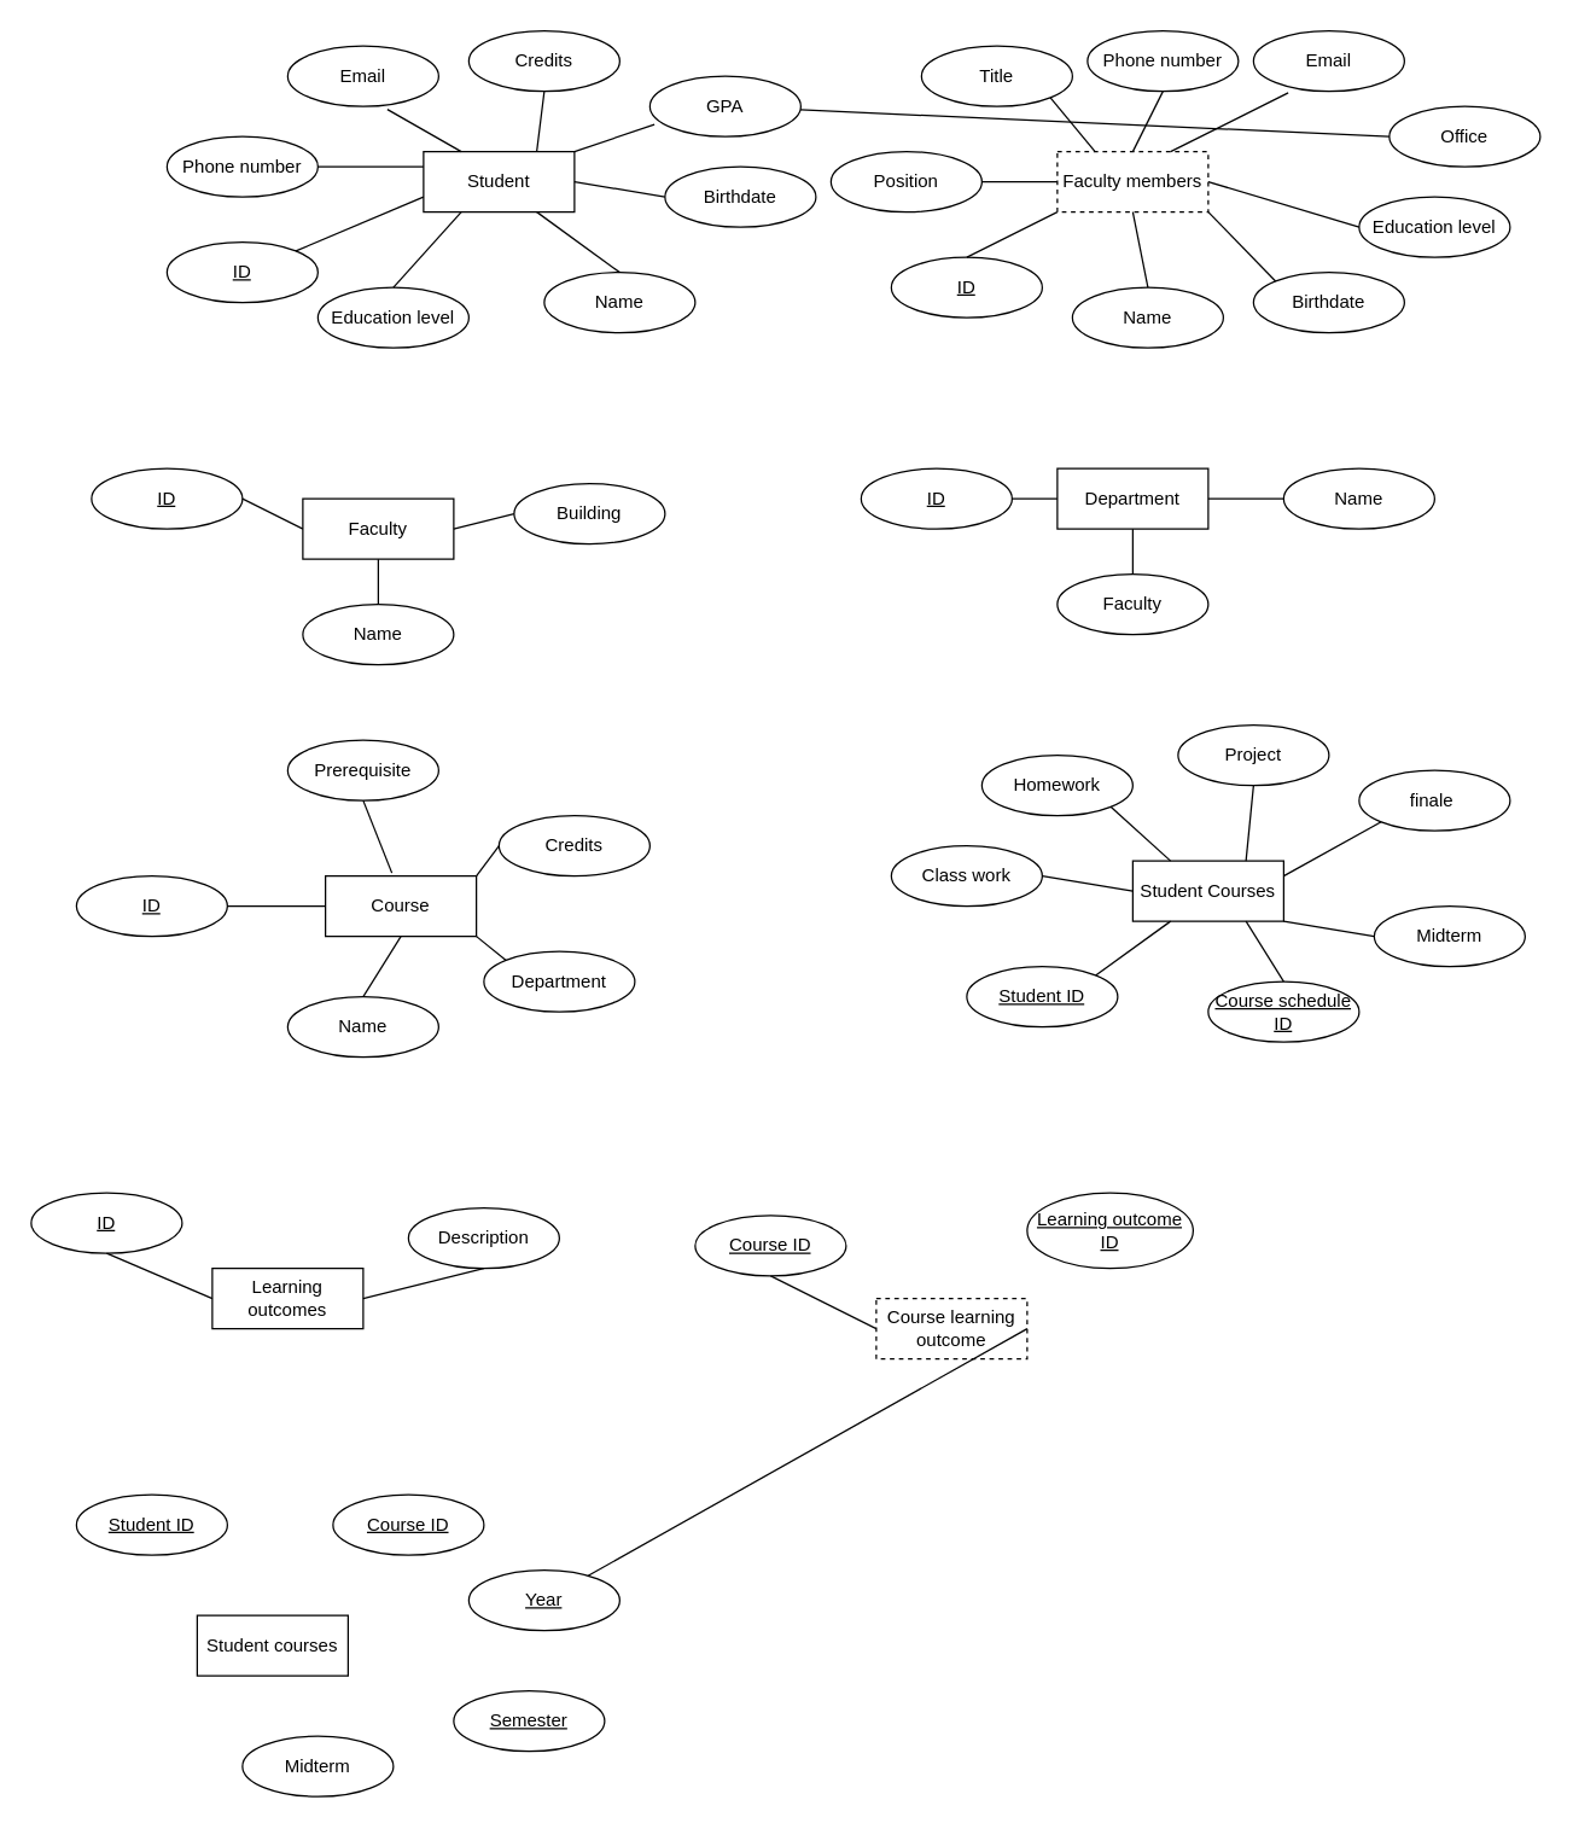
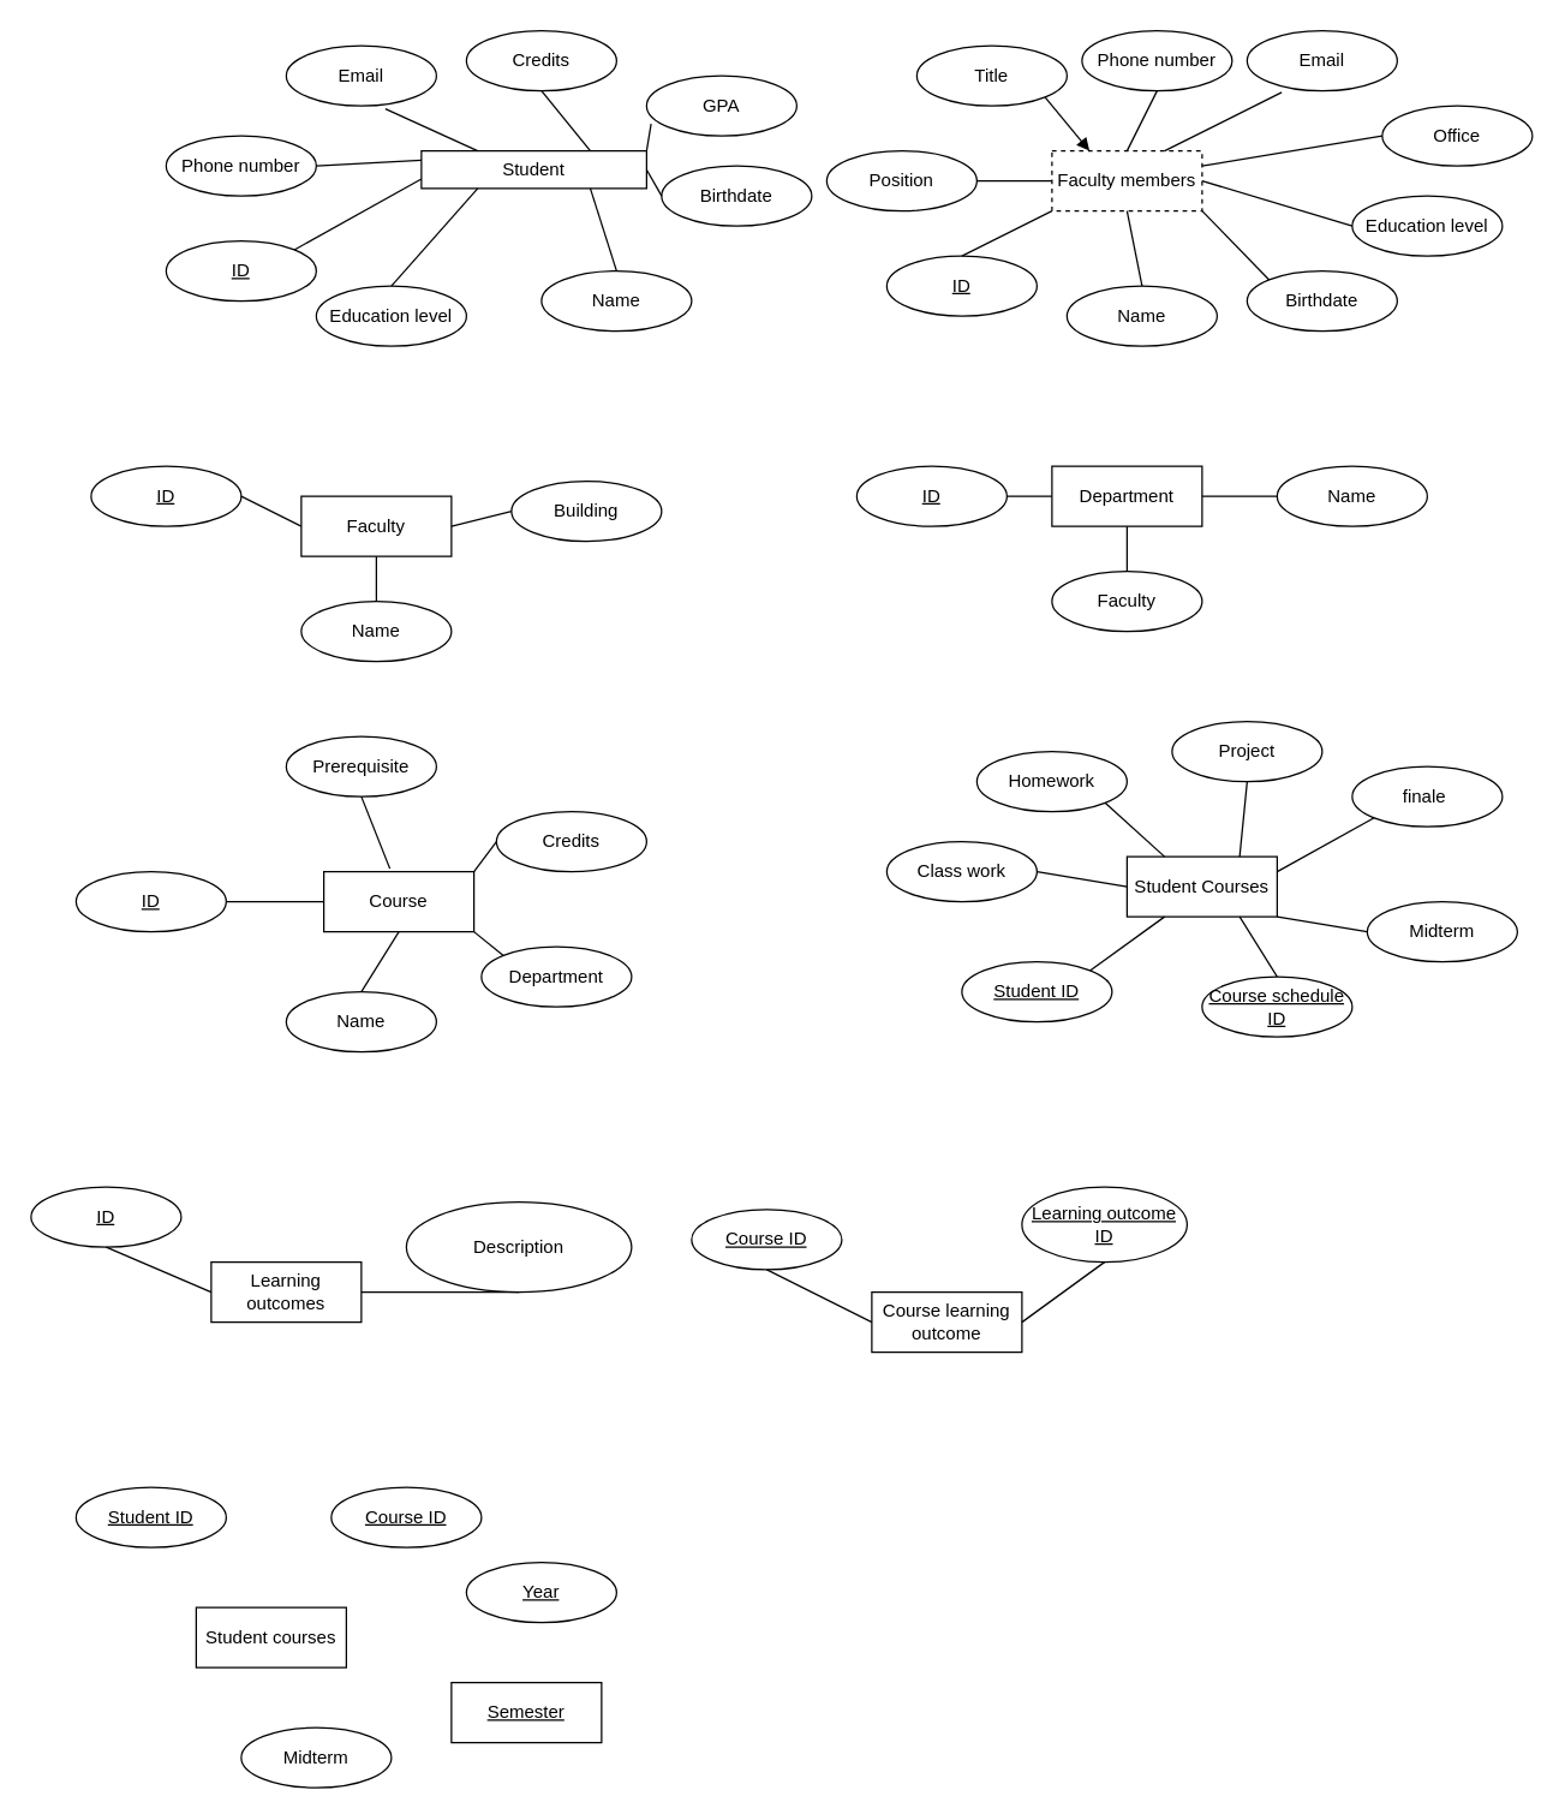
- <mxCell id="59" value="" style="endArrow=none;html=1;exitX=0;exitY=0.5;exitDx=0;exitDy=0;" edge="1" parent="1" source="20" target="5"><mxGeometry width="50" height="50" relative="1" as="geometry"><mxPoint x="540" y="280" as="sourcePoint" /><mxPoint x="600" y="290" as="targetPoint" /></mxGeometry></mxCell>
+ <mxCell id="59" value="" style="endArrow=none;html=1;entryX=1;entryY=0.25;entryDx=0;entryDy=0;exitX=0;exitY=0.5;exitDx=0;exitDy=0;" edge="1" parent="1" source="20" target="11"><mxGeometry width="50" height="50" relative="1" as="geometry"><mxPoint x="540" y="280" as="sourcePoint" /><mxPoint x="600" y="290" as="targetPoint" /></mxGeometry></mxCell>
- <mxCell id="55" value="" style="endArrow=none;html=1;entryX=0.25;entryY=0;entryDx=0;entryDy=0;exitX=1;exitY=1;exitDx=0;exitDy=0;" edge="1" parent="1" source="17" target="11"><mxGeometry width="50" height="50" relative="1" as="geometry"><mxPoint x="500" y="240" as="sourcePoint" /><mxPoint x="560" y="250" as="targetPoint" /></mxGeometry></mxCell>
+ <mxCell id="55" value="" style="endArrow=block;html=1;entryX=0.25;entryY=0;entryDx=0;entryDy=0;exitX=1;exitY=1;exitDx=0;exitDy=0;" edge="1" parent="1" source="17" target="11"><mxGeometry width="50" height="50" relative="1" as="geometry"><mxPoint x="500" y="240" as="sourcePoint" /><mxPoint x="560" y="250" as="targetPoint" /></mxGeometry></mxCell>
- <mxCell id="2" value="Student" style="whiteSpace=wrap;html=1;align=center;" vertex="1" parent="1"><mxGeometry x="280" y="100" width="100" height="40" as="geometry" /></mxCell>
+ <mxCell id="2" value="Student" style="whiteSpace=wrap;html=1;align=center;" vertex="1" parent="1"><mxGeometry x="280" y="100" width="150" height="25" as="geometry" /></mxCell>
- <mxCell id="79" value="Description" style="ellipse;whiteSpace=wrap;html=1;align=center;" vertex="1" parent="1"><mxGeometry x="270" y="800" width="100" height="40" as="geometry" /></mxCell>
+ <mxCell id="79" value="Description" style="ellipse;whiteSpace=wrap;html=1;align=center;" vertex="1" parent="1"><mxGeometry x="270" y="800" width="150" height="60" as="geometry" /></mxCell>
- <mxCell id="83" value="Course learning outcome" style="whiteSpace=wrap;html=1;align=center;dashed=1;" vertex="1" parent="1"><mxGeometry x="580" y="860" width="100" height="40" as="geometry" /></mxCell>
+ <mxCell id="83" value="Course learning outcome" style="whiteSpace=wrap;html=1;align=center;" vertex="1" parent="1"><mxGeometry x="580" y="860" width="100" height="40" as="geometry" /></mxCell>
- <mxCell id="87" value="" style="endArrow=none;html=1;exitX=1;exitY=0.5;exitDx=0;exitDy=0;" edge="1" parent="1" source="83" target="91"><mxGeometry width="50" height="50" relative="1" as="geometry"><mxPoint x="290" y="660" as="sourcePoint" /><mxPoint x="280" y="700" as="targetPoint" /></mxGeometry></mxCell>
+ <mxCell id="87" value="" style="endArrow=none;html=1;entryX=0.5;entryY=1;entryDx=0;entryDy=0;exitX=1;exitY=0.5;exitDx=0;exitDy=0;" edge="1" parent="1" source="83" target="85"><mxGeometry width="50" height="50" relative="1" as="geometry"><mxPoint x="290" y="660" as="sourcePoint" /><mxPoint x="280" y="700" as="targetPoint" /></mxGeometry></mxCell>
- <mxCell id="92" value="Semester" style="ellipse;whiteSpace=wrap;html=1;align=center;fontStyle=4;" vertex="1" parent="1"><mxGeometry x="300" y="1120" width="100" height="40" as="geometry" /></mxCell>
+ <mxCell id="92" value="Semester" style="whiteSpace=wrap;html=1;align=center;fontStyle=4;rounded=0;" vertex="1" parent="1"><mxGeometry x="300" y="1120" width="100" height="40" as="geometry" /></mxCell>
